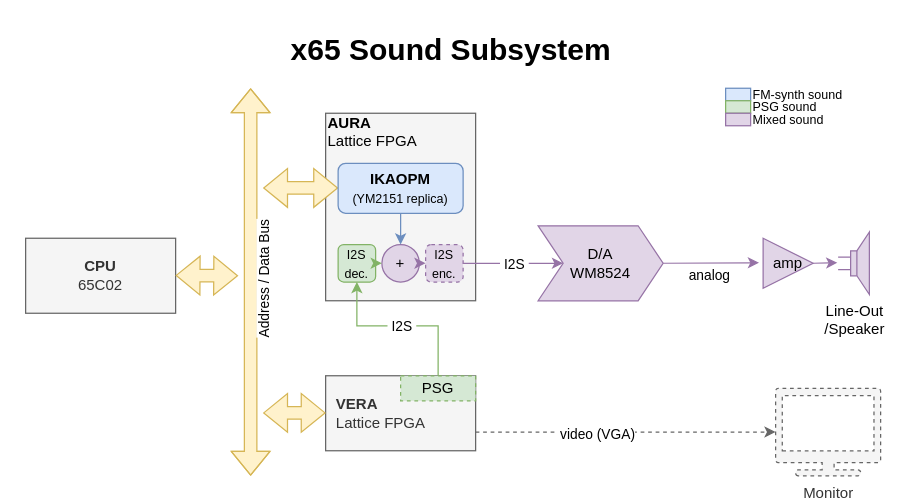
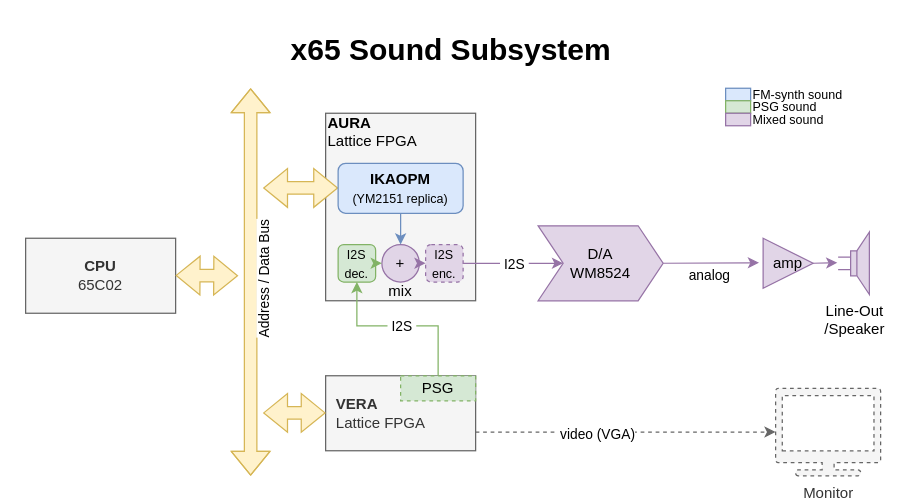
+ <mxCell id="31" value="mix" style="text;html=1;strokeColor=none;fillColor=none;align=center;verticalAlign=middle;whiteSpace=wrap;rounded=0;" parent="1" vertex="1"><mxGeometry x="300" y="225" width="40" height="15" as="geometry" /></mxCell>
